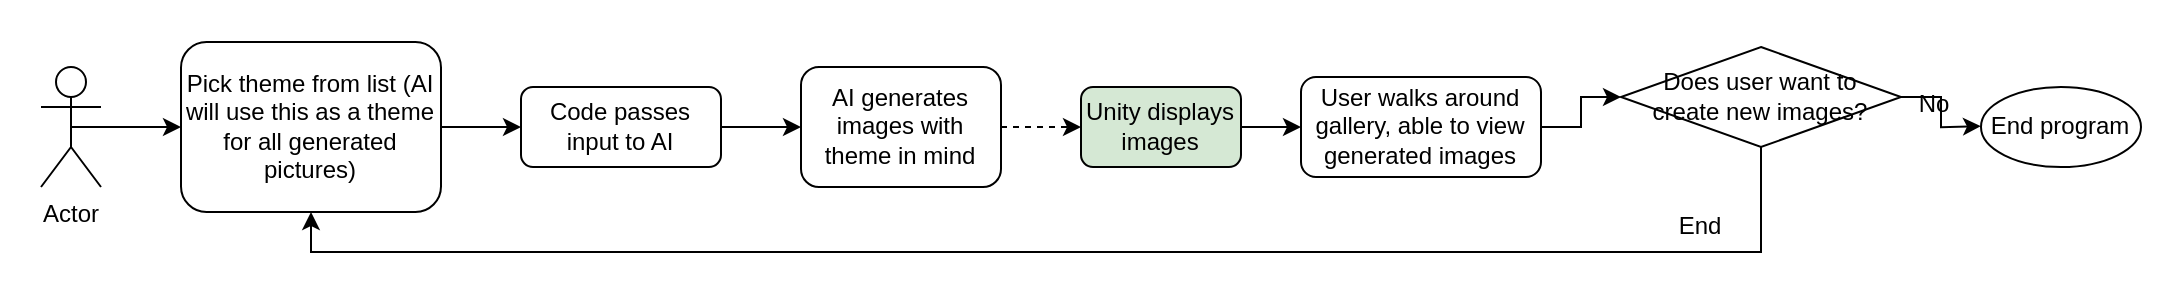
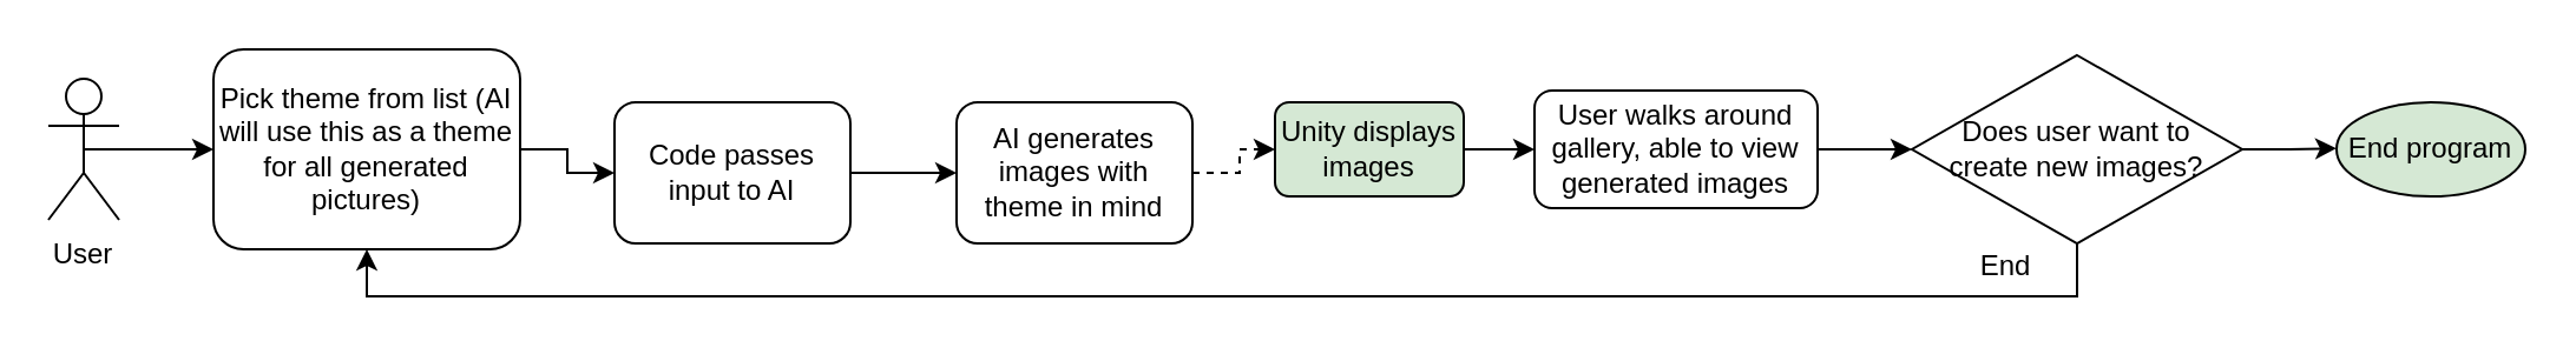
- <mxCell id="17" value="Does user want to &lt;br&gt;create new images?" style="rhombus;whiteSpace=wrap;html=1;" parent="1" vertex="1"><mxGeometry x="810" y="23" width="140" height="50" as="geometry" /></mxCell>
+ <mxCell id="17" value="Does user want to &lt;br&gt;create new images?" style="rhombus;whiteSpace=wrap;html=1;" parent="1" vertex="1"><mxGeometry x="810" y="23" width="140" height="80" as="geometry" /></mxCell>
- <mxCell id="19" value="No" style="text;html=1;strokeColor=none;fillColor=none;align=center;verticalAlign=middle;whiteSpace=wrap;rounded=0;" parent="1" vertex="1"><mxGeometry x="957" y="44" width="20" height="15" as="geometry" /></mxCell>
- <mxCell id="5" value="Code passes input to AI" style="rounded=1;whiteSpace=wrap;html=1;fontSize=12;glass=0;strokeWidth=1;shadow=0;" parent="1" vertex="1"><mxGeometry x="260" y="43" width="100" height="40" as="geometry" /></mxCell>
+ <mxCell id="5" value="Code passes input to AI" style="rounded=1;whiteSpace=wrap;html=1;fontSize=12;glass=0;strokeWidth=1;shadow=0;" parent="1" vertex="1"><mxGeometry x="260" y="43" width="100" height="60" as="geometry" /></mxCell>
- <mxCell id="3" value="AI generates images with theme in mind" style="rounded=1;whiteSpace=wrap;html=1;fontSize=12;glass=0;strokeWidth=1;shadow=0;" parent="1" vertex="1"><mxGeometry x="400" y="33" width="100" height="60" as="geometry" /></mxCell>
+ <mxCell id="3" value="AI generates images with theme in mind" style="rounded=1;whiteSpace=wrap;html=1;fontSize=12;glass=0;strokeWidth=1;shadow=0;" parent="1" vertex="1"><mxGeometry x="405" y="43" width="100" height="60" as="geometry" /></mxCell>
- <mxCell id="20" value="End program" style="ellipse;whiteSpace=wrap;html=1;" parent="1" vertex="1"><mxGeometry x="990" y="43" width="80" height="40" as="geometry" /></mxCell>
+ <mxCell id="20" value="End program" style="ellipse;whiteSpace=wrap;html=1;fillColor=#d5e8d4;" parent="1" vertex="1"><mxGeometry x="990" y="43" width="80" height="40" as="geometry" /></mxCell>
+ <mxCell id="10" value="User" style="text;html=1;align=center;verticalAlign=middle;whiteSpace=wrap;rounded=0;fillColor=#FFFFFF;" parent="1" vertex="1"><mxGeometry x="20" y="98" width="30" height="20" as="geometry" /></mxCell>
